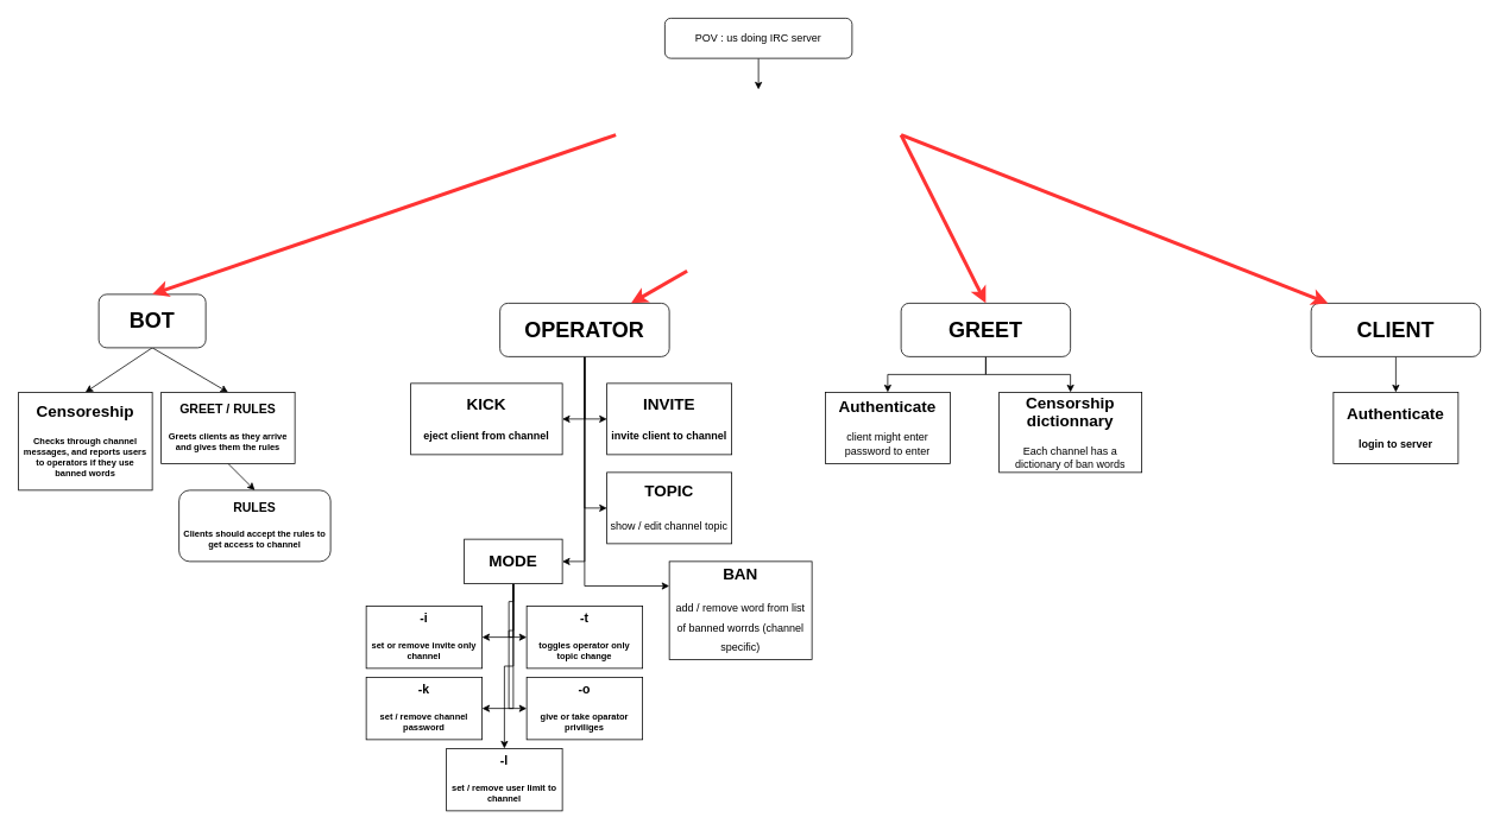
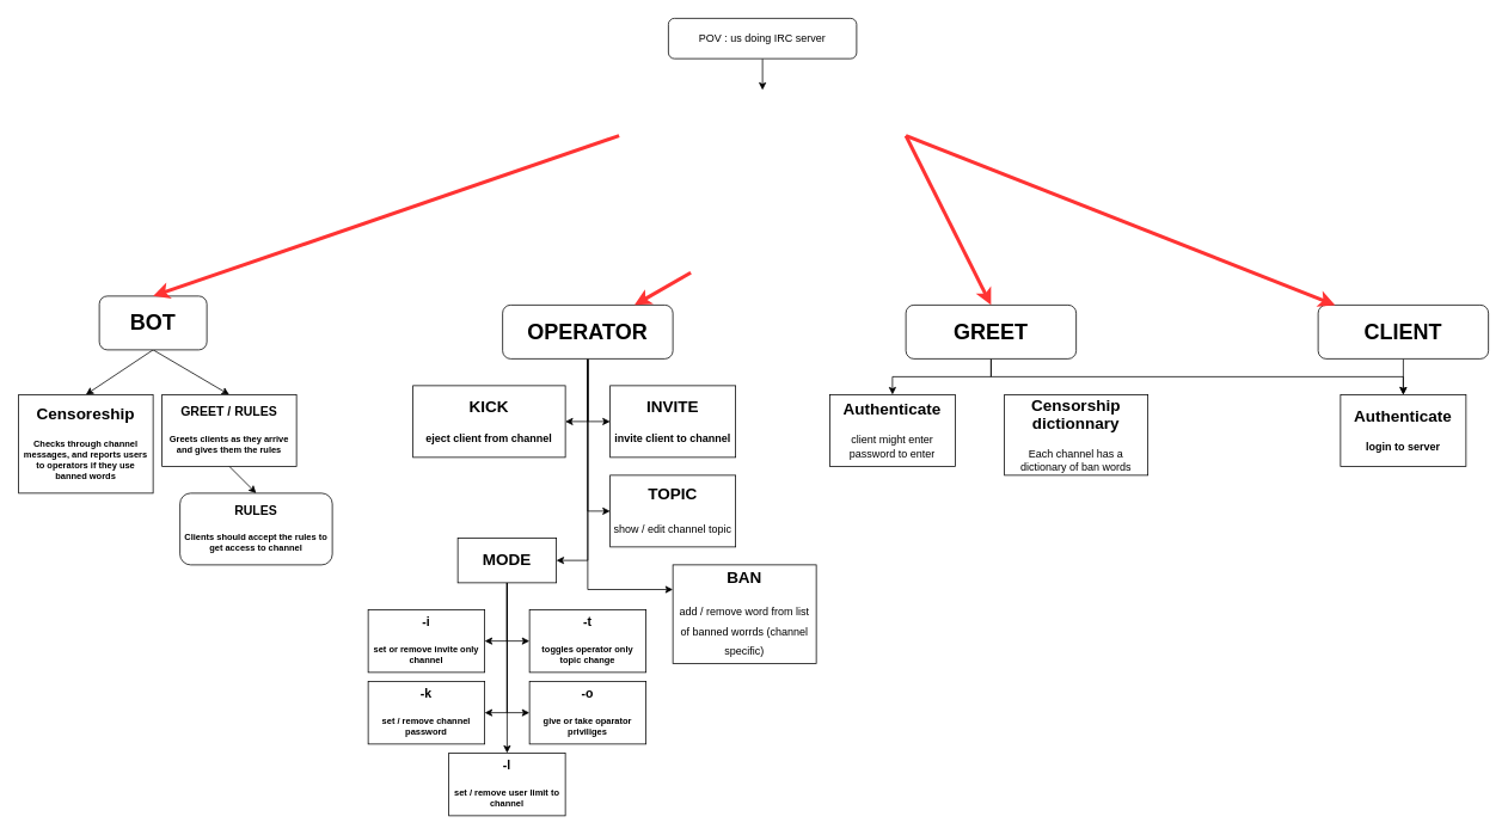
- <mxCell id="12" style="edgeStyle=orthogonalEdgeStyle;rounded=0;orthogonalLoop=1;jettySize=auto;html=1;exitX=0.5;exitY=1;exitDx=0;exitDy=0;entryX=0.5;entryY=0;entryDx=0;entryDy=0;" edge="1" parent="1" source="13" target="37"><mxGeometry relative="1" as="geometry" /></mxCell>
+ <mxCell id="12" style="edgeStyle=orthogonalEdgeStyle;rounded=0;orthogonalLoop=1;jettySize=auto;html=1;exitX=0.5;exitY=1;exitDx=0;exitDy=0;" edge="1" parent="1" source="13" target="34"><mxGeometry relative="1" as="geometry" /></mxCell>
- <mxCell id="28" value="&lt;h2&gt;MODE&lt;/h2&gt;" style="rounded=0;whiteSpace=wrap;html=1;" vertex="1" parent="1"><mxGeometry x="520" y="605" width="110" height="50" as="geometry" /></mxCell>
+ <mxCell id="28" value="&lt;h2&gt;MODE&lt;/h2&gt;" style="rounded=0;whiteSpace=wrap;html=1;" vertex="1" parent="1"><mxGeometry x="510" y="600" width="110" height="50" as="geometry" /></mxCell>
